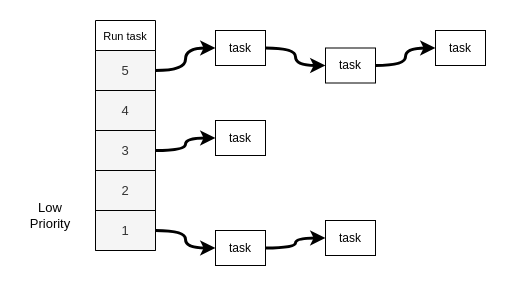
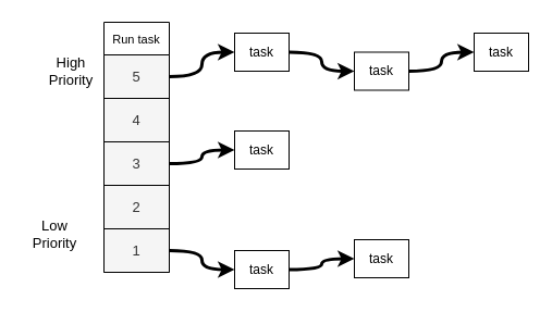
+ <mxCell id="13" value="High&lt;br&gt;Priority" style="text;strokeColor=none;align=center;fillColor=none;html=1;verticalAlign=middle;whiteSpace=wrap;rounded=0;fontSize=13;" parent="1" vertex="1"><mxGeometry x="35" y="50" width="60" height="30" as="geometry" /></mxCell>
